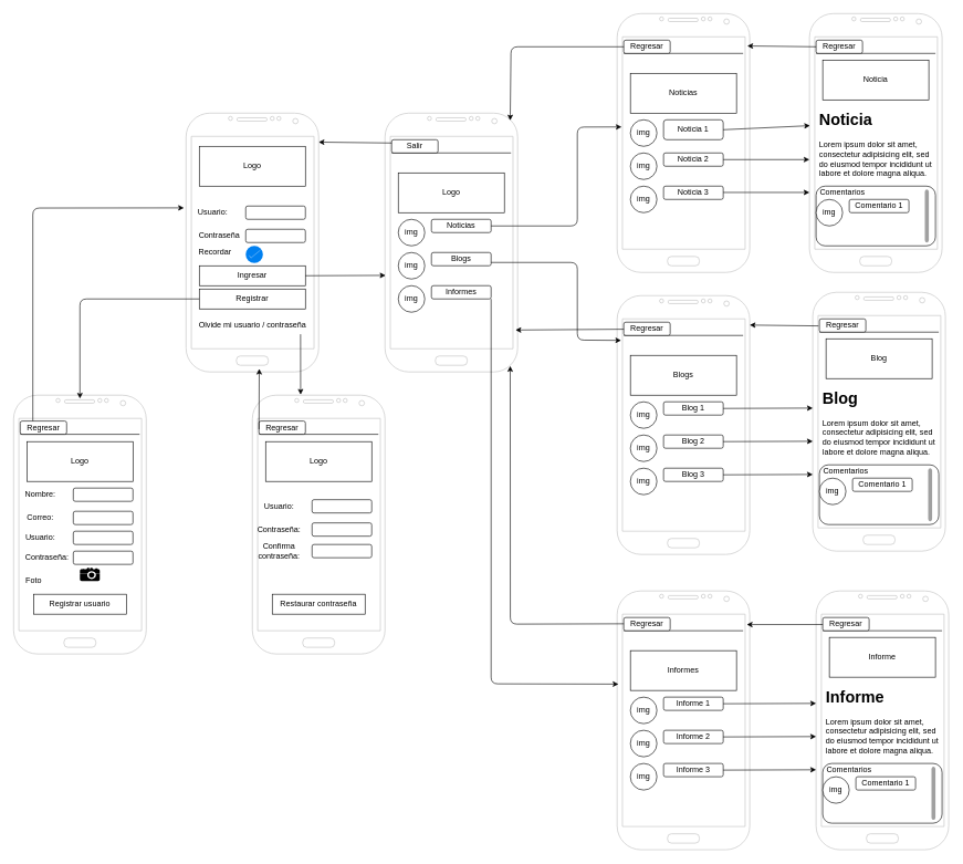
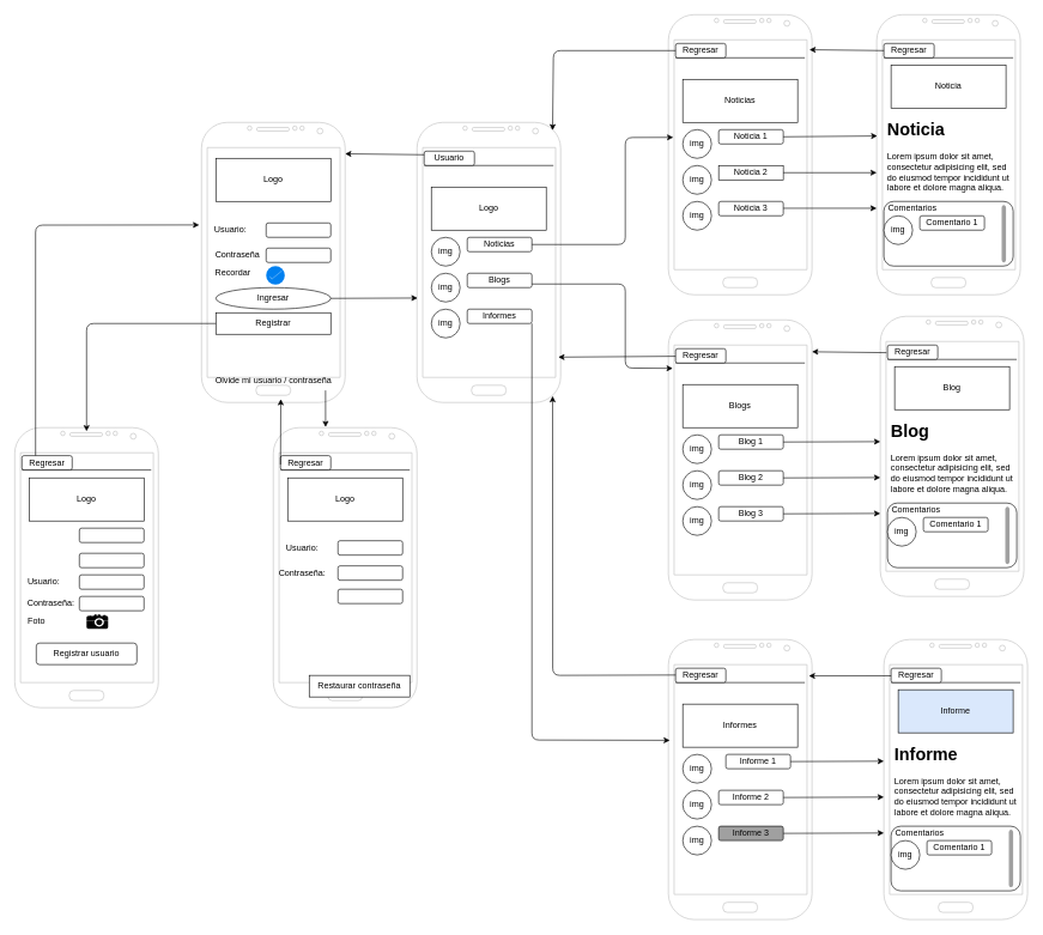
- <mxCell id="5" value="Noticia 1" style="rounded=1;whiteSpace=wrap;html=1;" parent="1" vertex="1"><mxGeometry x="1000" y="180" width="90" height="30" as="geometry" /></mxCell>
+ <mxCell id="5" value="Noticia 1" style="rounded=1;whiteSpace=wrap;html=1;" parent="1" vertex="1"><mxGeometry x="1000" y="180" width="90" height="20" as="geometry" /></mxCell>
- <mxCell id="89" value="Salir" style="rounded=1;whiteSpace=wrap;html=1;" vertex="1" parent="1"><mxGeometry x="590" y="210" width="70" height="20" as="geometry" /></mxCell>
+ <mxCell id="89" value="Usuario" style="rounded=1;whiteSpace=wrap;html=1;" vertex="1" parent="1"><mxGeometry x="590" y="210" width="70" height="20" as="geometry" /></mxCell>
- <mxCell id="7" value="Noticia 2" style="rounded=1;whiteSpace=wrap;html=1;" parent="1" vertex="1"><mxGeometry x="1000" y="230" width="90" height="20" as="geometry" /></mxCell>
+ <mxCell id="7" value="Noticia 2" style="whiteSpace=wrap;html=1;rounded=0;" parent="1" vertex="1"><mxGeometry x="1000" y="230" width="90" height="20" as="geometry" /></mxCell>
- <mxCell id="96" value="Ingresar" style="rounded=0;whiteSpace=wrap;html=1;" vertex="1" parent="1"><mxGeometry x="300" y="400" width="160" height="30" as="geometry" /></mxCell>
+ <mxCell id="96" value="Ingresar" style="ellipse;whiteSpace=wrap;html=1;" vertex="1" parent="1"><mxGeometry x="300" y="400" width="160" height="30" as="geometry" /></mxCell>
- <mxCell id="98" value="Olvide mi usuario / contraseña" style="text;html=1;align=center;verticalAlign=middle;resizable=0;points=[];autosize=1;strokeColor=none;" vertex="1" parent="1"><mxGeometry x="290" y="480" width="180" height="20" as="geometry" /></mxCell>
+ <mxCell id="98" value="Olvide mi usuario / contraseña" style="text;html=1;align=center;verticalAlign=middle;resizable=0;points=[];autosize=1;strokeColor=none;" vertex="1" parent="1"><mxGeometry x="290" y="520" width="180" height="20" as="geometry" /></mxCell>
- <mxCell id="101" value="Nombre:" style="text;html=1;align=center;verticalAlign=middle;resizable=0;points=[];autosize=1;strokeColor=none;" vertex="1" parent="1"><mxGeometry x="30" y="735" width="60" height="20" as="geometry" /></mxCell>
- <mxCell id="102" value="Correo:" style="text;html=1;align=center;verticalAlign=middle;resizable=0;points=[];autosize=1;strokeColor=none;" vertex="1" parent="1"><mxGeometry x="30" y="770" width="60" height="20" as="geometry" /></mxCell>
- <mxCell id="121" value="Confirma&lt;br&gt;contraseña:" style="text;html=1;align=center;verticalAlign=middle;resizable=0;points=[];autosize=1;strokeColor=none;" vertex="1" parent="1"><mxGeometry x="380" y="815" width="80" height="30" as="geometry" /></mxCell>
- <mxCell id="111" value="Foto" style="text;html=1;align=center;verticalAlign=middle;resizable=0;points=[];autosize=1;strokeColor=none;" vertex="1" parent="1"><mxGeometry x="30" y="865" width="40" height="20" as="geometry" /></mxCell>
+ <mxCell id="111" value="Foto" style="text;html=1;align=center;verticalAlign=middle;resizable=0;points=[];autosize=1;strokeColor=none;" vertex="1" parent="1"><mxGeometry x="30" y="855" width="40" height="20" as="geometry" /></mxCell>
- <mxCell id="113" value="Registrar usuario" style="rounded=0;whiteSpace=wrap;html=1;glass=0;sketch=0;strokeColor=#000000;" vertex="1" parent="1"><mxGeometry x="50" y="895" width="140" height="30" as="geometry" /></mxCell>
+ <mxCell id="113" value="Registrar usuario" style="whiteSpace=wrap;html=1;glass=0;sketch=0;strokeColor=#000000;rounded=1;" vertex="1" parent="1"><mxGeometry x="50" y="895" width="140" height="30" as="geometry" /></mxCell>
- <mxCell id="120" value="Restaurar contraseña" style="rounded=0;whiteSpace=wrap;html=1;glass=0;sketch=0;strokeColor=#000000;" vertex="1" parent="1"><mxGeometry y="895" width="140" height="30" as="geometry" x="410" /></mxCell>
+ <mxCell id="120" value="Restaurar contraseña" style="rounded=0;whiteSpace=wrap;html=1;glass=0;sketch=0;strokeColor=#000000;" vertex="1" parent="1"><mxGeometry x="430" y="940" width="140" height="30" as="geometry" /></mxCell>
- <mxCell id="71" value="Informe" style="rounded=0;whiteSpace=wrap;html=1;" vertex="1" parent="1"><mxGeometry x="1250" y="960" width="160" height="60" as="geometry" /></mxCell>
+ <mxCell id="71" value="Informe" style="rounded=0;whiteSpace=wrap;html=1;fillColor=#dae8fc;" vertex="1" parent="1"><mxGeometry x="1250" y="960" width="160" height="60" as="geometry" /></mxCell>
- <mxCell id="34" value="Informe 1" style="rounded=1;whiteSpace=wrap;html=1;" vertex="1" parent="1"><mxGeometry x="1000" y="1050" width="90" height="20" as="geometry" /></mxCell>
+ <mxCell id="34" value="Informe 1" style="rounded=1;whiteSpace=wrap;html=1;" vertex="1" parent="1"><mxGeometry x="1010" y="1050" width="90" height="20" as="geometry" /></mxCell>
- <mxCell id="38" value="&lt;span&gt;Informe 3&lt;/span&gt;" style="rounded=1;whiteSpace=wrap;html=1;" vertex="1" parent="1"><mxGeometry x="1000" y="1150" width="90" height="20" as="geometry" /></mxCell>
+ <mxCell id="38" value="&lt;span&gt;Informe 3&lt;/span&gt;" style="rounded=1;whiteSpace=wrap;html=1;fillColor=#a0a0a0;" vertex="1" parent="1"><mxGeometry x="1000" y="1150" width="90" height="20" as="geometry" /></mxCell>
